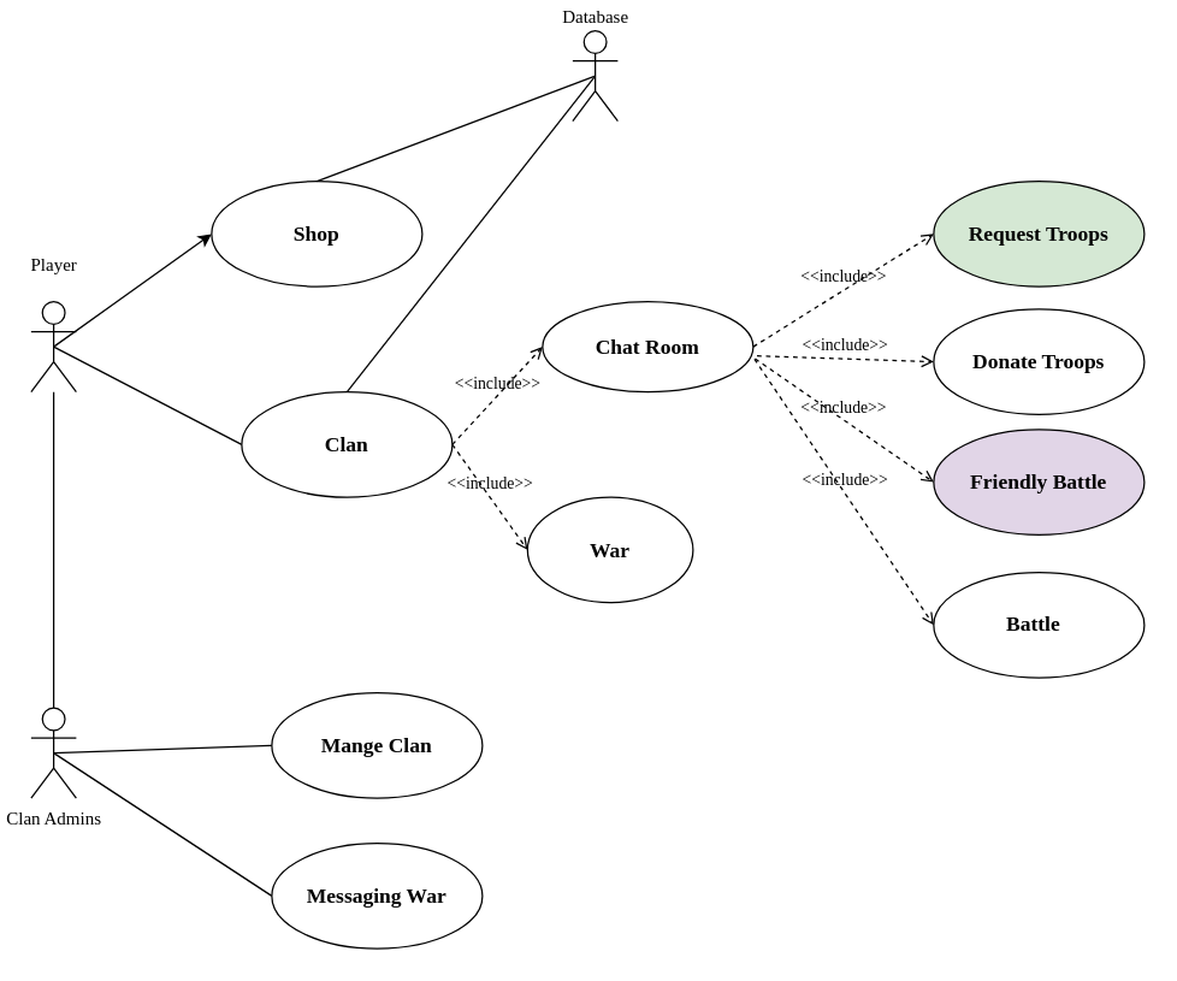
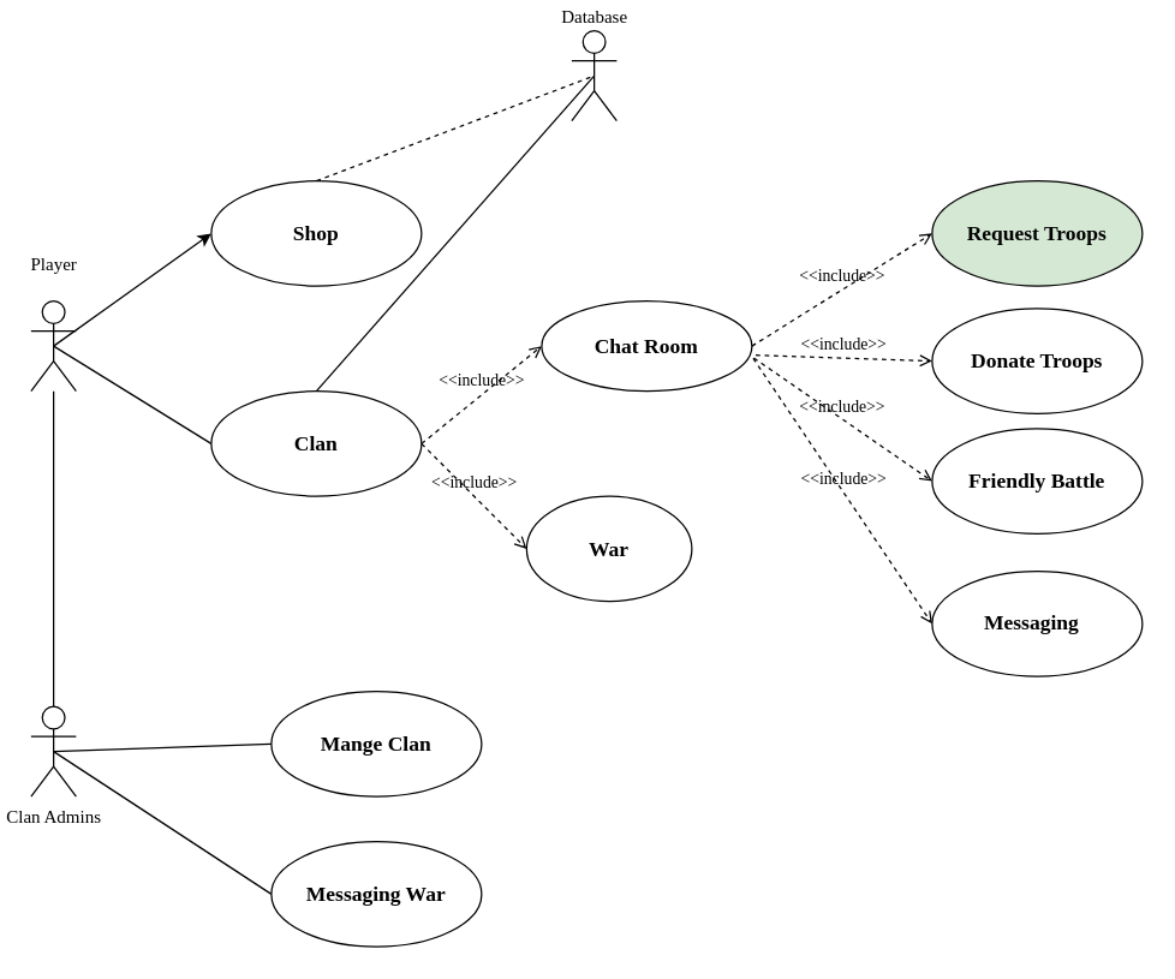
- <mxCell id="24" style="rounded=0;orthogonalLoop=1;jettySize=auto;html=1;exitX=0.5;exitY=0;exitDx=0;exitDy=0;entryX=0.5;entryY=0.5;entryDx=0;entryDy=0;entryPerimeter=0;endArrow=none;endFill=0;fontColor=#000000;" parent="1" source="23" target="19" edge="1"><mxGeometry relative="1" as="geometry" /></mxCell>
+ <mxCell id="24" style="rounded=0;orthogonalLoop=1;jettySize=auto;html=1;exitX=0.5;exitY=0;exitDx=0;exitDy=0;entryX=0.5;entryY=0.5;entryDx=0;entryDy=0;entryPerimeter=0;endArrow=none;endFill=0;fontColor=#000000;dashed=1;" parent="1" source="23" target="19" edge="1"><mxGeometry relative="1" as="geometry" /></mxCell>
- <mxCell id="11" value="&lt;p style=&quot;margin: 0px 0px 0px 21px; text-indent: -21px; font-style: normal; font-variant: normal; font-stretch: normal; font-size: 14px; line-height: normal; font-size-adjust: none; font-kerning: auto; font-feature-settings: normal; font-optical-sizing: auto; font-variation-settings: normal;&quot;&gt;&lt;b&gt;Clan&lt;/b&gt;&lt;/p&gt;" style="ellipse;whiteSpace=wrap;html=1;fontFamily=Verdana;fontColor=#000000;" parent="1" vertex="1"><mxGeometry x="160" y="260" width="140" height="70" as="geometry" /></mxCell>
+ <mxCell id="11" value="&lt;p style=&quot;margin: 0px 0px 0px 21px; text-indent: -21px; font-style: normal; font-variant: normal; font-stretch: normal; font-size: 14px; line-height: normal; font-size-adjust: none; font-kerning: auto; font-feature-settings: normal; font-optical-sizing: auto; font-variation-settings: normal;&quot;&gt;&lt;b&gt;Clan&lt;/b&gt;&lt;/p&gt;" style="ellipse;whiteSpace=wrap;html=1;fontFamily=Verdana;fontColor=#000000;" parent="1" vertex="1"><mxGeometry x="140" y="260" width="140" height="70" as="geometry" /></mxCell>
- <mxCell id="17" value="&lt;p style=&quot;margin: 0px 0px 0px 21px; text-indent: -21px; font-style: normal; font-variant: normal; font-stretch: normal; font-size: 14px; line-height: normal; font-size-adjust: none; font-kerning: auto; font-feature-settings: normal; font-optical-sizing: auto; font-variation-settings: normal;&quot;&gt;&lt;b&gt;Friendly Battle&lt;/b&gt;&lt;/p&gt;" style="ellipse;whiteSpace=wrap;html=1;fontFamily=Verdana;fontColor=#000000;fillColor=#e1d5e7;" parent="1" vertex="1"><mxGeometry x="620" y="285" width="140" height="70" as="geometry" /></mxCell>
+ <mxCell id="17" value="&lt;p style=&quot;margin: 0px 0px 0px 21px; text-indent: -21px; font-style: normal; font-variant: normal; font-stretch: normal; font-size: 14px; line-height: normal; font-size-adjust: none; font-kerning: auto; font-feature-settings: normal; font-optical-sizing: auto; font-variation-settings: normal;&quot;&gt;&lt;b&gt;Friendly Battle&lt;/b&gt;&lt;/p&gt;" style="ellipse;whiteSpace=wrap;html=1;fontFamily=Verdana;fontColor=#000000;" parent="1" vertex="1"><mxGeometry x="620" y="285" width="140" height="70" as="geometry" /></mxCell>
- <mxCell id="26" value="&lt;div style=&quot;text-indent: -21px;&quot;&gt;&lt;font face=&quot;Verdana&quot;&gt;&lt;span style=&quot;font-size: 14px;&quot;&gt;&lt;b&gt;&amp;nbsp; &amp;nbsp; Battle&lt;/b&gt;&lt;/span&gt;&lt;/font&gt;&lt;/div&gt;" style="ellipse;whiteSpace=wrap;html=1;align=center;" vertex="1" parent="1"><mxGeometry x="620" y="380" width="140" height="70" as="geometry" /></mxCell>
+ <mxCell id="26" value="&lt;div style=&quot;text-indent: -21px;&quot;&gt;&lt;font face=&quot;Verdana&quot;&gt;&lt;span style=&quot;font-size: 14px;&quot;&gt;&lt;b&gt;&amp;nbsp; &amp;nbsp; Messaging&lt;/b&gt;&lt;/span&gt;&lt;/font&gt;&lt;/div&gt;" style="ellipse;whiteSpace=wrap;html=1;align=center;" vertex="1" parent="1"><mxGeometry x="620" y="380" width="140" height="70" as="geometry" /></mxCell>
